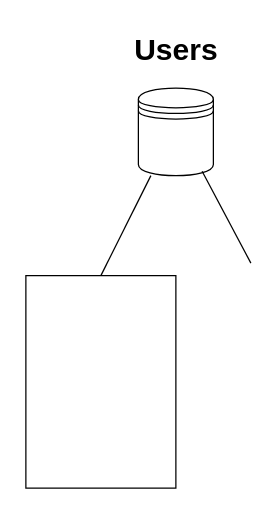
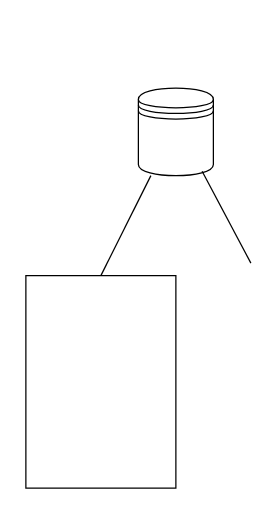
- <mxCell id="3" value="Users" style="text;strokeColor=none;fillColor=none;html=1;fontSize=24;fontStyle=1;verticalAlign=middle;align=center;" vertex="1" parent="1"><mxGeometry x="90" y="20" width="100" height="40" as="geometry" /></mxCell>
